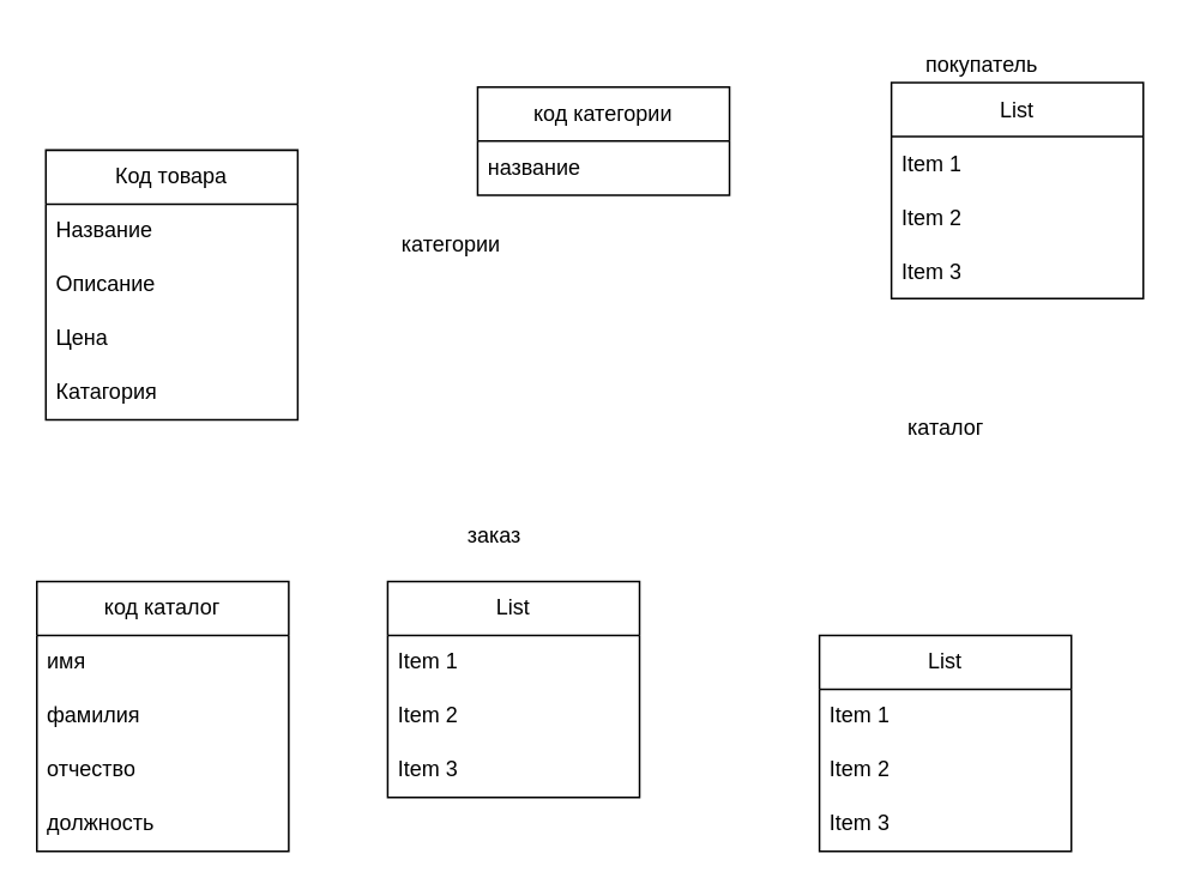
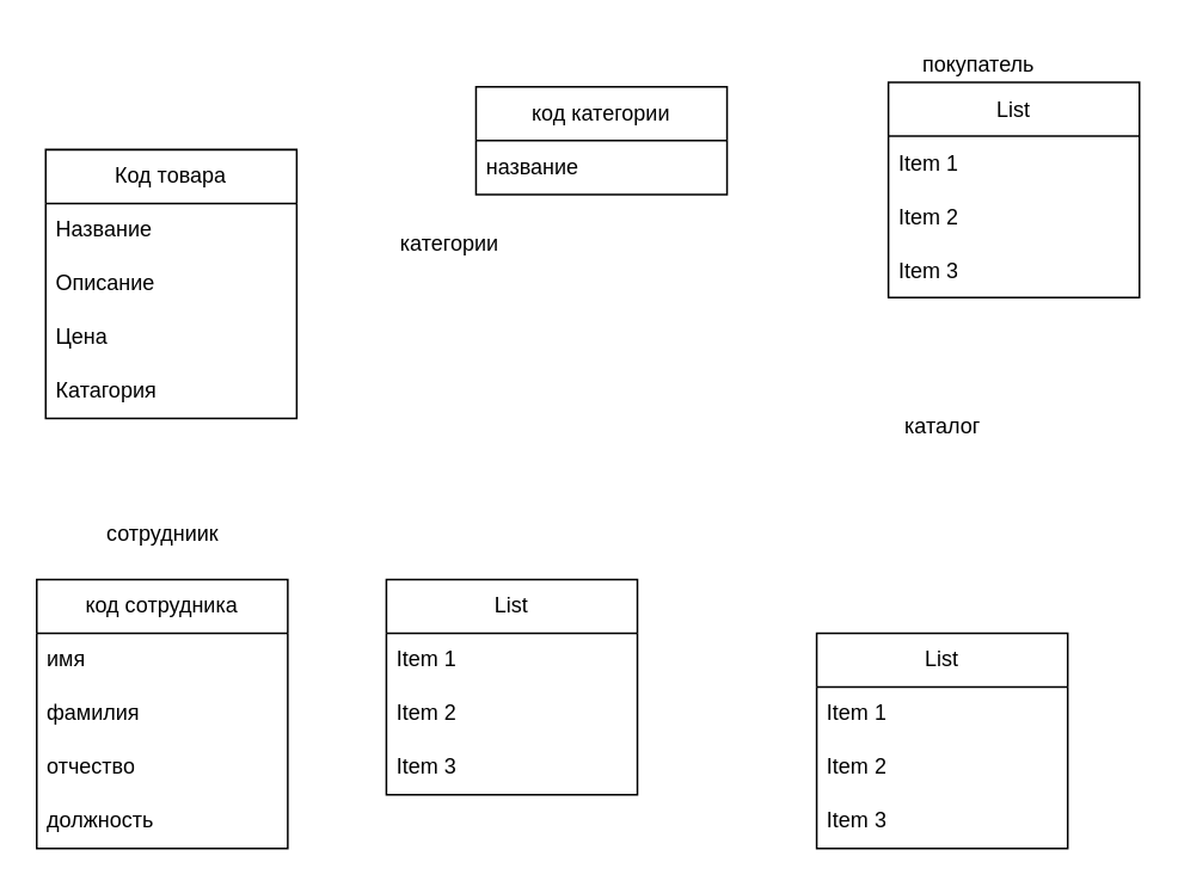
+ <mxCell id="22" value="сотрудниик" style="text;html=1;align=center;verticalAlign=middle;resizable=0;points=[];autosize=1;strokeColor=none;fillColor=none;" parent="1" vertex="1"><mxGeometry x="45" y="283" width="90" height="30" as="geometry" /></mxCell>
- <mxCell id="15" value="заказ" style="text;html=1;align=center;verticalAlign=middle;resizable=0;points=[];autosize=1;strokeColor=none;fillColor=none;" parent="1" vertex="1"><mxGeometry x="249" y="283" width="50" height="30" as="geometry" /></mxCell>
- <mxCell id="17" value="код каталог" style="swimlane;fontStyle=0;childLayout=stackLayout;horizontal=1;startSize=30;horizontalStack=0;resizeParent=1;resizeParentMax=0;resizeLast=0;collapsible=1;marginBottom=0;whiteSpace=wrap;html=1;" parent="1" vertex="1"><mxGeometry x="20" y="323" width="140" height="150" as="geometry" /></mxCell>
+ <mxCell id="17" value="код сотрудника" style="swimlane;fontStyle=0;childLayout=stackLayout;horizontal=1;startSize=30;horizontalStack=0;resizeParent=1;resizeParentMax=0;resizeLast=0;collapsible=1;marginBottom=0;whiteSpace=wrap;html=1;" parent="1" vertex="1"><mxGeometry x="20" y="323" width="140" height="150" as="geometry" /></mxCell>
